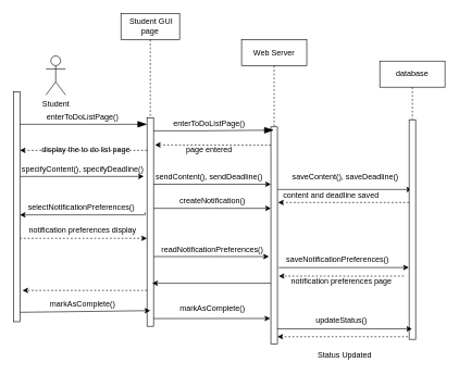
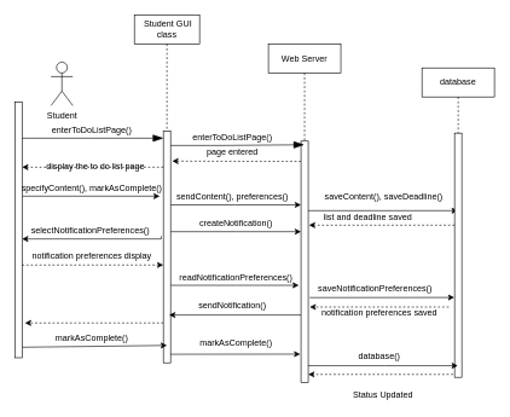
- <mxCell id="8" value="&amp;nbsp;Student GUI page" style="shape=umlLifeline;perimeter=lifelinePerimeter;whiteSpace=wrap;html=1;container=1;collapsible=0;recursiveResize=0;outlineConnect=0;" parent="1" vertex="1"><mxGeometry x="185" y="20" width="90" height="160" as="geometry" /></mxCell>
+ <mxCell id="8" value="&amp;nbsp;Student GUI class" style="shape=umlLifeline;perimeter=lifelinePerimeter;whiteSpace=wrap;html=1;container=1;collapsible=0;recursiveResize=0;outlineConnect=0;" parent="1" vertex="1"><mxGeometry x="185" y="20" width="90" height="160" as="geometry" /></mxCell>
- <mxCell id="24" value="page entered" style="text;html=1;align=center;verticalAlign=middle;resizable=0;points=[];autosize=1;strokeColor=none;fillColor=none;" parent="1" vertex="1"><mxGeometry x="280" y="221" width="80" height="18" as="geometry" /></mxCell>
+ <mxCell id="24" value="page entered" style="text;html=1;align=center;verticalAlign=middle;resizable=0;points=[];autosize=1;strokeColor=none;fillColor=none;" parent="1" vertex="1"><mxGeometry x="280" y="201" width="80" height="18" as="geometry" /></mxCell>
- <mxCell id="25" value="specifyContent(), specifyDeadline()" style="text;html=1;align=center;verticalAlign=middle;resizable=0;points=[];autosize=1;strokeColor=none;fillColor=none;" parent="1" vertex="1"><mxGeometry x="28" y="250" width="196" height="18" as="geometry" /></mxCell>
+ <mxCell id="25" value="specifyContent(), markAsComplete()" style="text;html=1;align=center;verticalAlign=middle;resizable=0;points=[];autosize=1;strokeColor=none;fillColor=none;" parent="1" vertex="1"><mxGeometry x="28" y="250" width="196" height="18" as="geometry" /></mxCell>
- <mxCell id="31" value="sendContent(), sendDeadline()" style="text;html=1;align=center;verticalAlign=middle;resizable=0;points=[];autosize=1;strokeColor=none;fillColor=none;" parent="1" vertex="1"><mxGeometry x="233" y="262" width="174" height="18" as="geometry" /></mxCell>
+ <mxCell id="31" value="sendContent(), preferences()" style="text;html=1;align=center;verticalAlign=middle;resizable=0;points=[];autosize=1;strokeColor=none;fillColor=none;" parent="1" vertex="1"><mxGeometry x="233" y="262" width="174" height="18" as="geometry" /></mxCell>
- <mxCell id="33" value="content and deadline saved" style="text;html=1;align=center;verticalAlign=middle;resizable=0;points=[];autosize=1;strokeColor=none;fillColor=none;" parent="1" vertex="1"><mxGeometry x="429" y="291" width="156" height="18" as="geometry" /></mxCell>
+ <mxCell id="33" value="list and deadline saved" style="text;html=1;align=center;verticalAlign=middle;resizable=0;points=[];autosize=1;strokeColor=none;fillColor=none;" parent="1" vertex="1"><mxGeometry x="429" y="291" width="156" height="18" as="geometry" /></mxCell>
+ <mxCell id="30" value="sendNotification()" style="text;html=1;align=center;verticalAlign=middle;resizable=0;points=[];autosize=1;strokeColor=none;fillColor=none;" parent="1" vertex="1"><mxGeometry x="265" y="411" width="110" height="20" as="geometry" /></mxCell>
- <mxCell id="40" value="notification preferences page" style="text;html=1;align=center;verticalAlign=middle;resizable=0;points=[];autosize=1;strokeColor=none;fillColor=none;" parent="1" vertex="1"><mxGeometry x="438" y="422" width="169" height="18" as="geometry" /></mxCell>
+ <mxCell id="40" value="notification preferences saved" style="text;html=1;align=center;verticalAlign=middle;resizable=0;points=[];autosize=1;strokeColor=none;fillColor=none;" parent="1" vertex="1"><mxGeometry x="438" y="422" width="169" height="18" as="geometry" /></mxCell>
- <mxCell id="46" value="updateStatus()" style="text;html=1;align=center;verticalAlign=middle;resizable=0;points=[];autosize=1;strokeColor=none;fillColor=none;" parent="1" vertex="1"><mxGeometry x="478.5" y="482" width="88" height="18" as="geometry" /></mxCell>
+ <mxCell id="46" value="database()" style="text;html=1;align=center;verticalAlign=middle;resizable=0;points=[];autosize=1;strokeColor=none;fillColor=none;" parent="1" vertex="1"><mxGeometry x="478.5" y="482" width="88" height="18" as="geometry" /></mxCell>
